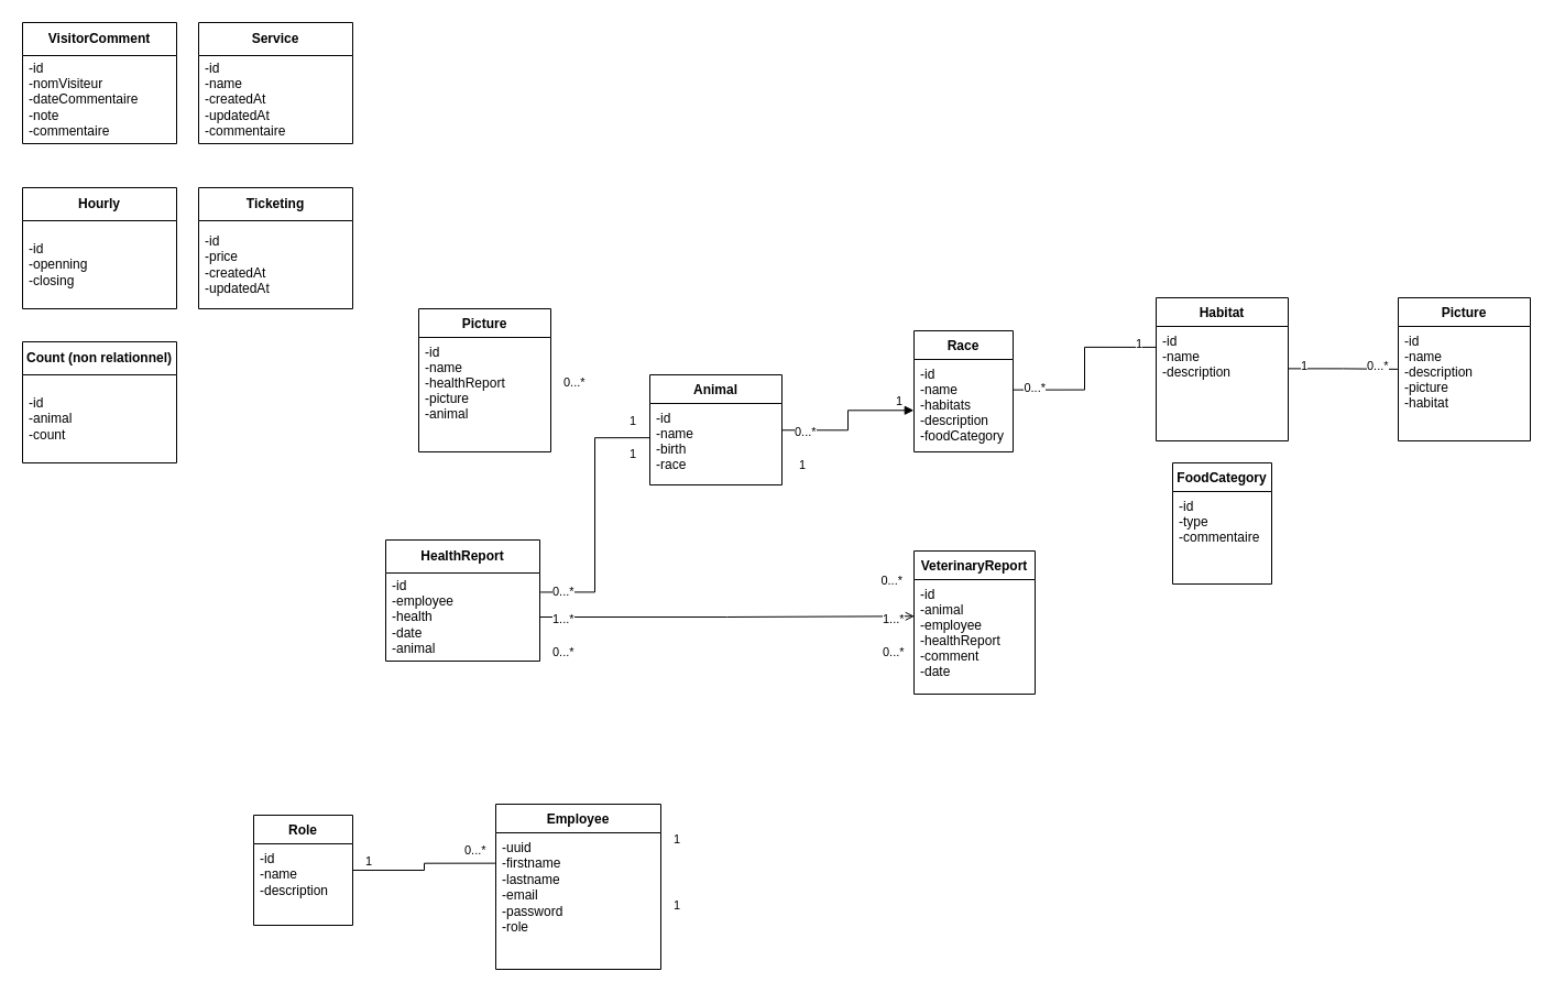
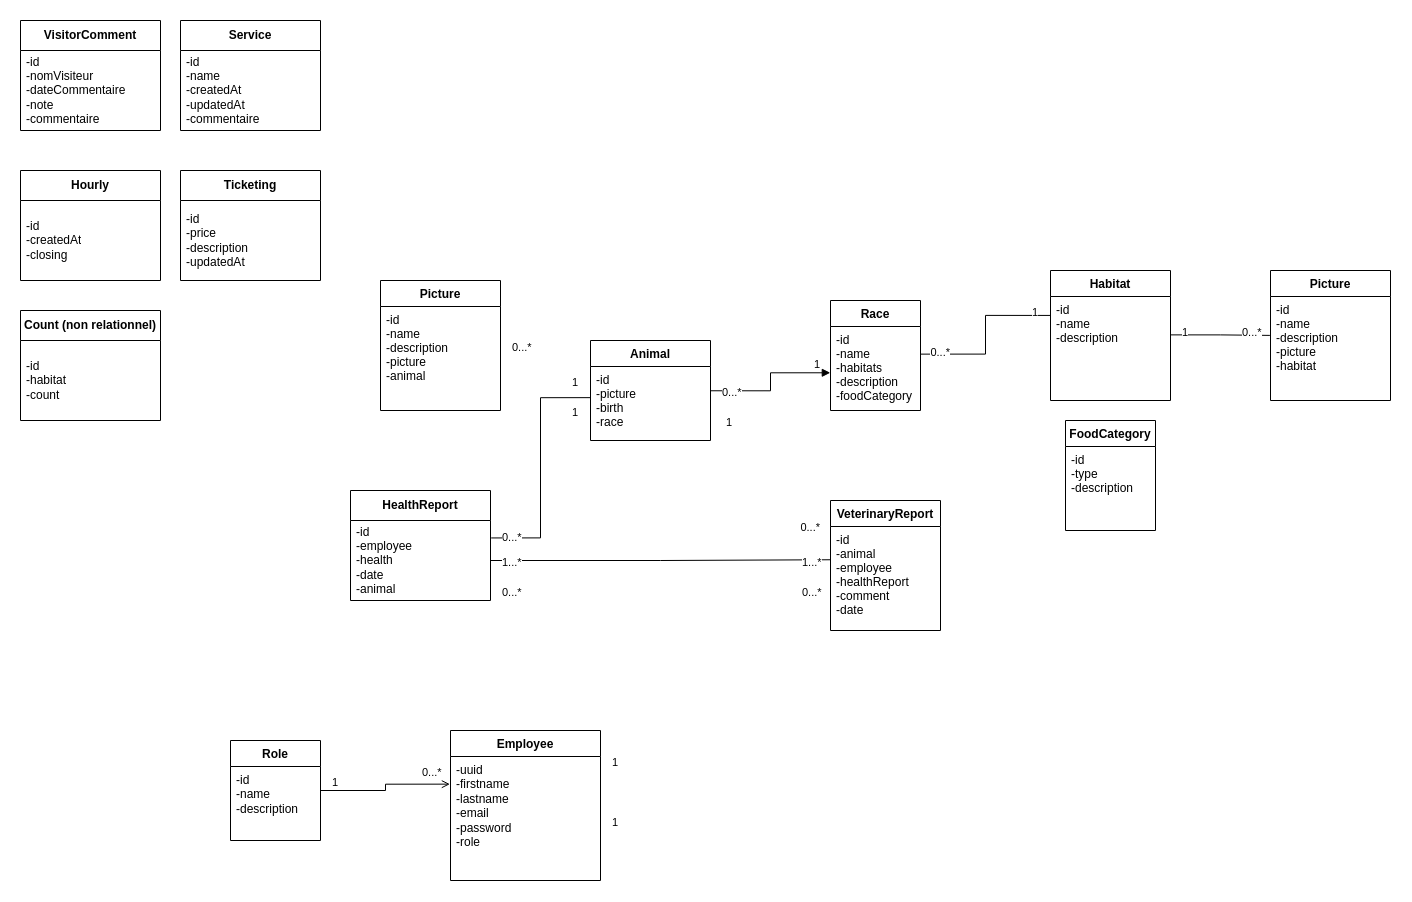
- <mxCell id="30" value="-id&lt;div&gt;-openning&lt;/div&gt;&lt;div&gt;-closing&lt;/div&gt;" style="text;strokeColor=none;fillColor=none;align=left;verticalAlign=middle;spacingLeft=4;spacingRight=4;overflow=hidden;points=[[0,0.5],[1,0.5]];portConstraint=eastwest;rotatable=0;whiteSpace=wrap;html=1;" parent="29" vertex="1"><mxGeometry y="30" width="140" height="80" as="geometry" /></mxCell>
+ <mxCell id="30" value="-id&lt;div&gt;-createdAt&lt;/div&gt;&lt;div&gt;-closing&lt;/div&gt;" style="text;strokeColor=none;fillColor=none;align=left;verticalAlign=middle;spacingLeft=4;spacingRight=4;overflow=hidden;points=[[0,0.5],[1,0.5]];portConstraint=eastwest;rotatable=0;whiteSpace=wrap;html=1;" parent="29" vertex="1"><mxGeometry y="30" width="140" height="80" as="geometry" /></mxCell>
- <mxCell id="28" value="-id&lt;div&gt;-price&lt;/div&gt;&lt;div&gt;-createdAt&lt;/div&gt;&lt;div&gt;-updatedAt&lt;/div&gt;" style="text;strokeColor=none;fillColor=none;align=left;verticalAlign=middle;spacingLeft=4;spacingRight=4;overflow=hidden;points=[[0,0.5],[1,0.5]];portConstraint=eastwest;rotatable=0;whiteSpace=wrap;html=1;" parent="27" vertex="1"><mxGeometry y="30" width="140" height="80" as="geometry" /></mxCell>
+ <mxCell id="28" value="-id&lt;div&gt;-price&lt;/div&gt;&lt;div&gt;-description&lt;/div&gt;&lt;div&gt;-updatedAt&lt;/div&gt;" style="text;strokeColor=none;fillColor=none;align=left;verticalAlign=middle;spacingLeft=4;spacingRight=4;overflow=hidden;points=[[0,0.5],[1,0.5]];portConstraint=eastwest;rotatable=0;whiteSpace=wrap;html=1;" parent="27" vertex="1"><mxGeometry y="30" width="140" height="80" as="geometry" /></mxCell>
- <mxCell id="21" value="-id&#10;-name&#10;-healthReport&#10;-picture&#10;-animal" style="text;align=left;verticalAlign=top;spacingLeft=4;spacingRight=4;overflow=hidden;rotatable=0;points=[[0,0.5],[1,0.5]];portConstraint=eastwest;" parent="20" vertex="1"><mxGeometry y="26" width="120" height="104" as="geometry" /></mxCell>
+ <mxCell id="21" value="-id&#10;-name&#10;-description&#10;-picture&#10;-animal" style="text;align=left;verticalAlign=top;spacingLeft=4;spacingRight=4;overflow=hidden;rotatable=0;points=[[0,0.5],[1,0.5]];portConstraint=eastwest;" parent="20" vertex="1"><mxGeometry y="26" width="120" height="104" as="geometry" /></mxCell>
- <mxCell id="3" value="-id&#10;-name&#10;-birth&#10;-race" style="text;align=left;verticalAlign=top;spacingLeft=4;spacingRight=4;overflow=hidden;rotatable=0;points=[[0,0.5],[1,0.5]];portConstraint=eastwest;" parent="2" vertex="1"><mxGeometry y="26" width="120" height="74" as="geometry" /></mxCell>
+ <mxCell id="3" value="-id&#10;-picture&#10;-birth&#10;-race" style="text;align=left;verticalAlign=top;spacingLeft=4;spacingRight=4;overflow=hidden;rotatable=0;points=[[0,0.5],[1,0.5]];portConstraint=eastwest;" parent="2" vertex="1"><mxGeometry y="26" width="120" height="74" as="geometry" /></mxCell>
- <mxCell id="26" value="-id&lt;div&gt;-animal&lt;/div&gt;&lt;div&gt;-count&lt;/div&gt;" style="text;strokeColor=none;fillColor=none;align=left;verticalAlign=middle;spacingLeft=4;spacingRight=4;overflow=hidden;points=[[0,0.5],[1,0.5]];portConstraint=eastwest;rotatable=0;whiteSpace=wrap;html=1;" parent="25" vertex="1"><mxGeometry y="30" width="140" height="80" as="geometry" /></mxCell>
+ <mxCell id="26" value="-id&lt;div&gt;-habitat&lt;/div&gt;&lt;div&gt;-count&lt;/div&gt;" style="text;strokeColor=none;fillColor=none;align=left;verticalAlign=middle;spacingLeft=4;spacingRight=4;overflow=hidden;points=[[0,0.5],[1,0.5]];portConstraint=eastwest;rotatable=0;whiteSpace=wrap;html=1;" parent="25" vertex="1"><mxGeometry y="30" width="140" height="80" as="geometry" /></mxCell>
- <mxCell id="10" value="-id&#10;-type&#10;-commentaire" style="text;align=left;verticalAlign=top;spacingLeft=4;spacingRight=4;overflow=hidden;rotatable=0;points=[[0,0.5],[1,0.5]];portConstraint=eastwest;" parent="9" vertex="1"><mxGeometry y="26" width="90" height="84" as="geometry" /></mxCell>
+ <mxCell id="10" value="-id&#10;-type&#10;-description" style="text;align=left;verticalAlign=top;spacingLeft=4;spacingRight=4;overflow=hidden;rotatable=0;points=[[0,0.5],[1,0.5]];portConstraint=eastwest;" parent="9" vertex="1"><mxGeometry y="26" width="90" height="84" as="geometry" /></mxCell>
- <mxCell id="48" value="" style="endArrow=open;html=1;rounded=0;exitX=1;exitY=0.5;exitDx=0;exitDy=0;entryX=0.003;entryY=0.396;entryDx=0;entryDy=0;entryPerimeter=0;edgeStyle=orthogonalEdgeStyle;" edge="1" parent="1" source="34" target="37"><mxGeometry width="50" height="50" relative="1" as="geometry"><mxPoint x="720" y="580" as="sourcePoint" /><mxPoint x="770" y="530" as="targetPoint" /></mxGeometry></mxCell>
+ <mxCell id="48" value="" style="endArrow=none;html=1;rounded=0;exitX=1;exitY=0.5;exitDx=0;exitDy=0;entryX=0.003;entryY=0.396;entryDx=0;entryDy=0;entryPerimeter=0;edgeStyle=orthogonalEdgeStyle;" edge="1" parent="1" source="34" target="37"><mxGeometry width="50" height="50" relative="1" as="geometry"><mxPoint x="720" y="580" as="sourcePoint" /><mxPoint x="770" y="530" as="targetPoint" /></mxGeometry></mxCell>
- <mxCell id="24" style="edgeStyle=orthogonalEdgeStyle;rounded=0;orthogonalLoop=1;jettySize=auto;html=1;entryX=-0.004;entryY=0.223;entryDx=0;entryDy=0;entryPerimeter=0;strokeColor=default;endArrow=none;endFill=0;" parent="1" source="22" target="17" edge="1"><mxGeometry relative="1" as="geometry" /></mxCell>
+ <mxCell id="24" style="edgeStyle=orthogonalEdgeStyle;rounded=0;orthogonalLoop=1;jettySize=auto;html=1;entryX=-0.004;entryY=0.223;entryDx=0;entryDy=0;entryPerimeter=0;strokeColor=default;endArrow=open;endFill=0;" parent="1" source="22" target="17" edge="1"><mxGeometry relative="1" as="geometry" /></mxCell>
